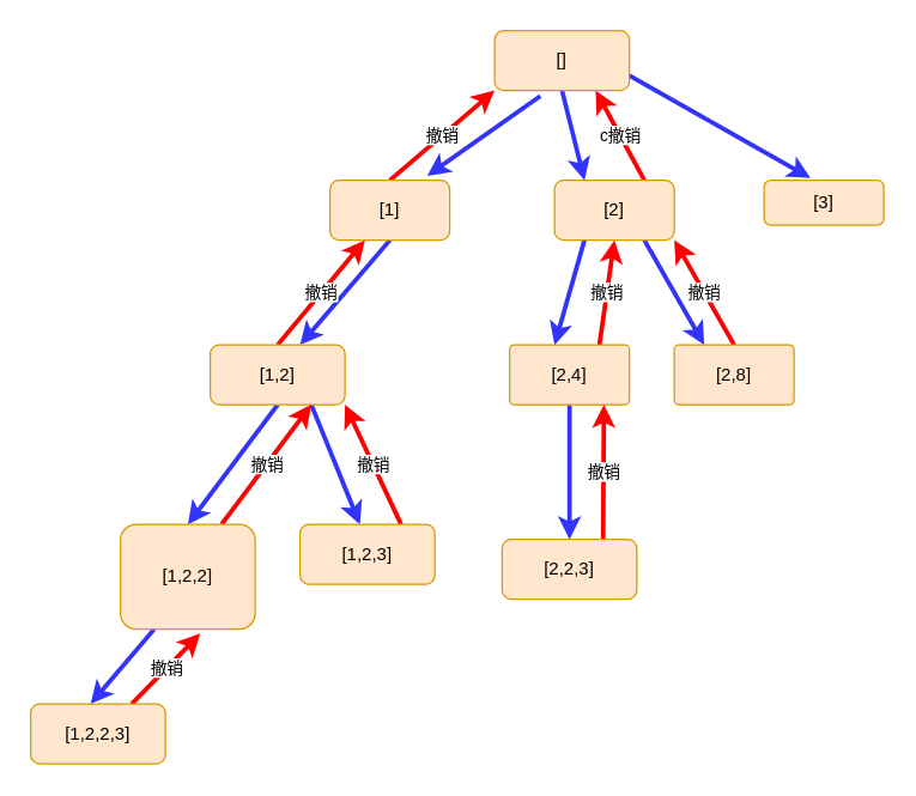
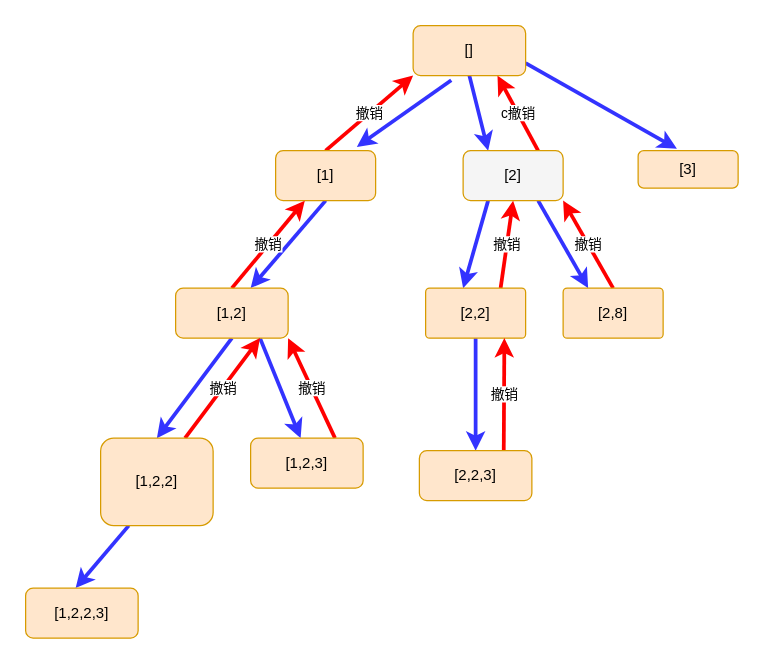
- <mxCell id="23" value="[2]" style="rounded=1;whiteSpace=wrap;html=1;fillColor=#ffe6cc;strokeColor=#d79b00;" vertex="1" parent="1"><mxGeometry x="370" y="120" width="80" height="40" as="geometry" /></mxCell>
+ <mxCell id="23" value="[2]" style="rounded=1;whiteSpace=wrap;html=1;fillColor=#f5f5f5;strokeColor=#d79b00;" vertex="1" parent="1"><mxGeometry x="370" y="120" width="80" height="40" as="geometry" /></mxCell>
- <mxCell id="26" value="[2,4]" style="rounded=1;whiteSpace=wrap;html=1;fillColor=#ffe6cc;strokeColor=#d79b00;arcSize=8;" vertex="1" parent="1"><mxGeometry x="340" y="230" width="80" height="40" as="geometry" /></mxCell>
+ <mxCell id="26" value="[2,2]" style="rounded=1;whiteSpace=wrap;html=1;fillColor=#ffe6cc;strokeColor=#d79b00;arcSize=8;" vertex="1" parent="1"><mxGeometry x="340" y="230" width="80" height="40" as="geometry" /></mxCell>
- <mxCell id="16" value="撤销" style="edgeStyle=none;rounded=0;orthogonalLoop=1;jettySize=auto;html=1;exitX=0.75;exitY=0;exitDx=0;exitDy=0;entryX=0.593;entryY=1.042;entryDx=0;entryDy=0;entryPerimeter=0;strokeWidth=3;strokeColor=#FF0000;" edge="1" parent="1" source="17" target="15"><mxGeometry relative="1" as="geometry" /></mxCell>
